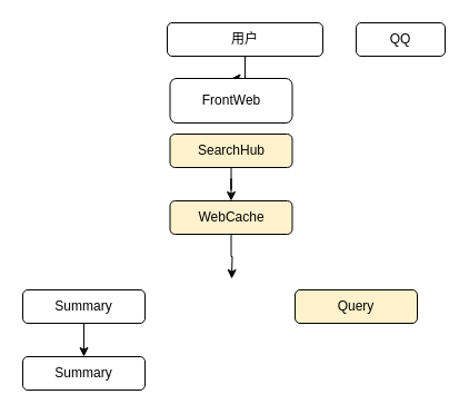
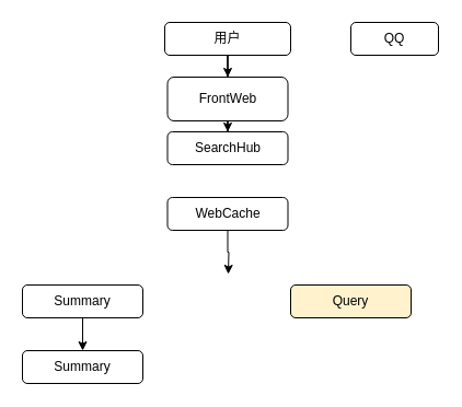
- <mxCell id="3" value="用户" style="rounded=1;whiteSpace=wrap;html=1;fontSize=12;glass=0;strokeWidth=1;shadow=0;" parent="1" vertex="1"><mxGeometry x="150" y="20" width="140" height="30" as="geometry" /></mxCell>
+ <mxCell id="3" value="用户" style="rounded=1;whiteSpace=wrap;html=1;fontSize=12;glass=0;strokeWidth=1;shadow=0;" parent="1" vertex="1"><mxGeometry x="150" y="20" width="115" height="30" as="geometry" /></mxCell>
+ <mxCell id="4" value="" style="edgeStyle=orthogonalEdgeStyle;rounded=0;orthogonalLoop=1;jettySize=auto;html=1;" edge="1" parent="1" source="5" target="7"><mxGeometry relative="1" as="geometry" /></mxCell>
- <mxCell id="7" value="SearchHub" style="rounded=1;whiteSpace=wrap;html=1;fillColor=#fff2cc;" vertex="1" parent="1"><mxGeometry x="152.5" y="120" width="110" height="30" as="geometry" /></mxCell>
+ <mxCell id="7" value="SearchHub" style="rounded=1;whiteSpace=wrap;html=1;" vertex="1" parent="1"><mxGeometry x="152.5" y="120" width="110" height="30" as="geometry" /></mxCell>
- <mxCell id="6" value="" style="edgeStyle=orthogonalEdgeStyle;rounded=0;orthogonalLoop=1;jettySize=auto;html=1;" edge="1" parent="1" source="7" target="10"><mxGeometry relative="1" as="geometry" /></mxCell>
- <mxCell id="10" value="WebCache" style="rounded=1;whiteSpace=wrap;html=1;fillColor=#fff2cc;" vertex="1" parent="1"><mxGeometry x="152.5" y="180" width="110" height="30" as="geometry" /></mxCell>
+ <mxCell id="10" value="WebCache" style="rounded=1;whiteSpace=wrap;html=1;" vertex="1" parent="1"><mxGeometry x="152.5" y="180" width="110" height="30" as="geometry" /></mxCell>
